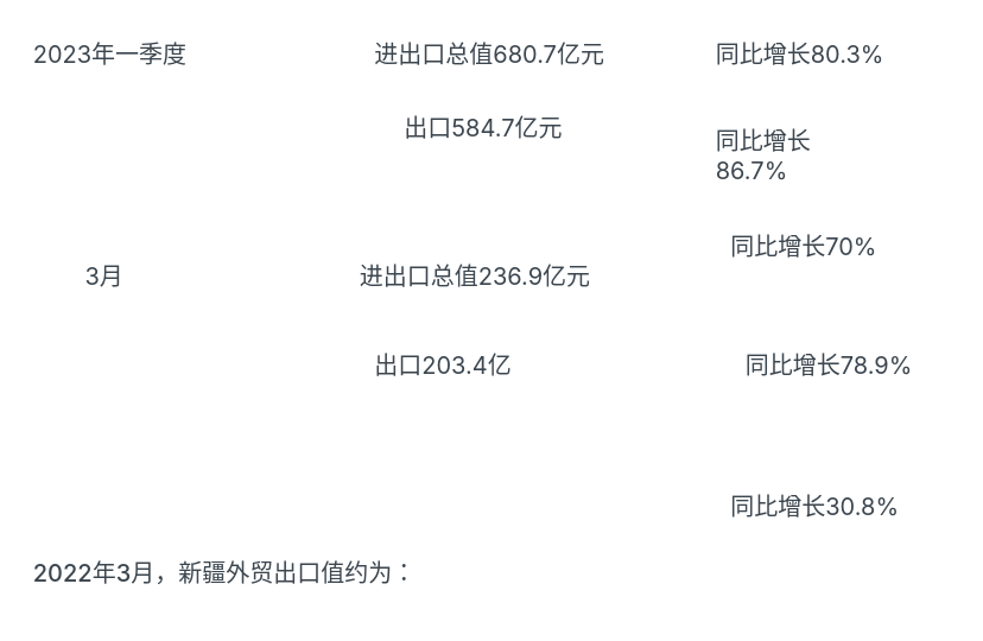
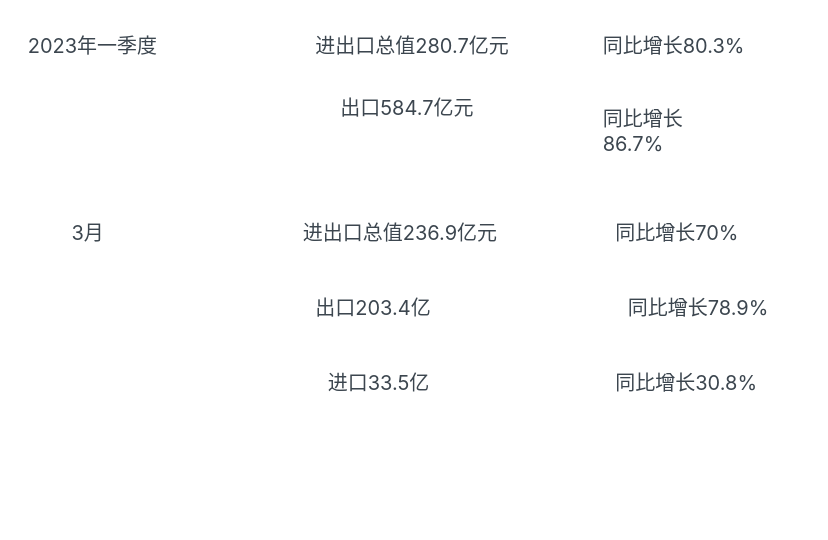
- <mxCell id="4" value="&lt;span style=&quot;color: rgb(60, 70, 79); font-family: -apple-system, BlinkMacSystemFont, &amp;quot;PingFang SC&amp;quot;, &amp;quot;Segoe UI&amp;quot;, &amp;quot;Microsoft YaHei&amp;quot;, &amp;quot;Hiragino Sans GB&amp;quot;, &amp;quot;Helvetica Neue&amp;quot;, Helvetica, Arial, sans-serif; font-size: 16px; font-style: normal; font-variant-ligatures: normal; font-variant-caps: normal; font-weight: 400; letter-spacing: normal; orphans: 2; text-align: start; text-indent: 0px; text-transform: none; widows: 2; word-spacing: 0px; -webkit-text-stroke-width: 0px; background-color: rgb(255, 255, 255); text-decoration-thickness: initial; text-decoration-style: initial; text-decoration-color: initial; float: none; display: inline !important;&quot;&gt;进出口总值680.7亿元&lt;/span&gt;" style="text;whiteSpace=wrap;html=1;" vertex="1" parent="1"><mxGeometry x="250" y="20" width="180" height="40" as="geometry" /></mxCell>
+ <mxCell id="4" value="&lt;span style=&quot;color: rgb(60, 70, 79); font-family: -apple-system, BlinkMacSystemFont, &amp;quot;PingFang SC&amp;quot;, &amp;quot;Segoe UI&amp;quot;, &amp;quot;Microsoft YaHei&amp;quot;, &amp;quot;Hiragino Sans GB&amp;quot;, &amp;quot;Helvetica Neue&amp;quot;, Helvetica, Arial, sans-serif; font-size: 16px; font-style: normal; font-variant-ligatures: normal; font-variant-caps: normal; font-weight: 400; letter-spacing: normal; orphans: 2; text-align: start; text-indent: 0px; text-transform: none; widows: 2; word-spacing: 0px; -webkit-text-stroke-width: 0px; background-color: rgb(255, 255, 255); text-decoration-thickness: initial; text-decoration-style: initial; text-decoration-color: initial; float: none; display: inline !important;&quot;&gt;进出口总值280.7亿元&lt;/span&gt;" style="text;whiteSpace=wrap;html=1;" vertex="1" parent="1"><mxGeometry x="250" y="20" width="180" height="40" as="geometry" /></mxCell>
- <mxCell id="9" value="&lt;span style=&quot;color: rgb(60, 70, 79); font-family: -apple-system, BlinkMacSystemFont, &amp;quot;PingFang SC&amp;quot;, &amp;quot;Segoe UI&amp;quot;, &amp;quot;Microsoft YaHei&amp;quot;, &amp;quot;Hiragino Sans GB&amp;quot;, &amp;quot;Helvetica Neue&amp;quot;, Helvetica, Arial, sans-serif; font-size: 16px; font-style: normal; font-variant-ligatures: normal; font-variant-caps: normal; font-weight: 400; letter-spacing: normal; orphans: 2; text-align: start; text-indent: 0px; text-transform: none; widows: 2; word-spacing: 0px; -webkit-text-stroke-width: 0px; background-color: rgb(255, 255, 255); text-decoration-thickness: initial; text-decoration-style: initial; text-decoration-color: initial; float: none; display: inline !important;&quot;&gt;同比增长70%&lt;/span&gt;" style="text;whiteSpace=wrap;html=1;" vertex="1" parent="1"><mxGeometry x="490" y="150" width="130" height="40" as="geometry" /></mxCell>
+ <mxCell id="9" value="&lt;span style=&quot;color: rgb(60, 70, 79); font-family: -apple-system, BlinkMacSystemFont, &amp;quot;PingFang SC&amp;quot;, &amp;quot;Segoe UI&amp;quot;, &amp;quot;Microsoft YaHei&amp;quot;, &amp;quot;Hiragino Sans GB&amp;quot;, &amp;quot;Helvetica Neue&amp;quot;, Helvetica, Arial, sans-serif; font-size: 16px; font-style: normal; font-variant-ligatures: normal; font-variant-caps: normal; font-weight: 400; letter-spacing: normal; orphans: 2; text-align: start; text-indent: 0px; text-transform: none; widows: 2; word-spacing: 0px; -webkit-text-stroke-width: 0px; background-color: rgb(255, 255, 255); text-decoration-thickness: initial; text-decoration-style: initial; text-decoration-color: initial; float: none; display: inline !important;&quot;&gt;同比增长70%&lt;/span&gt;" style="text;whiteSpace=wrap;html=1;" vertex="1" parent="1"><mxGeometry x="490" y="170" width="130" height="40" as="geometry" /></mxCell>
+ <mxCell id="12" value="&lt;span style=&quot;color: rgb(60, 70, 79); font-family: -apple-system, BlinkMacSystemFont, &amp;quot;PingFang SC&amp;quot;, &amp;quot;Segoe UI&amp;quot;, &amp;quot;Microsoft YaHei&amp;quot;, &amp;quot;Hiragino Sans GB&amp;quot;, &amp;quot;Helvetica Neue&amp;quot;, Helvetica, Arial, sans-serif; font-size: 16px; font-style: normal; font-variant-ligatures: normal; font-variant-caps: normal; font-weight: 400; letter-spacing: normal; orphans: 2; text-align: start; text-indent: 0px; text-transform: none; widows: 2; word-spacing: 0px; -webkit-text-stroke-width: 0px; background-color: rgb(255, 255, 255); text-decoration-thickness: initial; text-decoration-style: initial; text-decoration-color: initial; float: none; display: inline !important;&quot;&gt;进口33.5亿&lt;/span&gt;" style="text;whiteSpace=wrap;html=1;" vertex="1" parent="1"><mxGeometry x="260" y="290" width="110" height="40" as="geometry" /></mxCell>
- <mxCell id="13" value="&lt;span style=&quot;color: rgb(60, 70, 79); font-family: -apple-system, BlinkMacSystemFont, &amp;quot;PingFang SC&amp;quot;, &amp;quot;Segoe UI&amp;quot;, &amp;quot;Microsoft YaHei&amp;quot;, &amp;quot;Hiragino Sans GB&amp;quot;, &amp;quot;Helvetica Neue&amp;quot;, Helvetica, Arial, sans-serif; font-size: 16px; font-style: normal; font-variant-ligatures: normal; font-variant-caps: normal; font-weight: 400; letter-spacing: normal; orphans: 2; text-align: start; text-indent: 0px; text-transform: none; widows: 2; word-spacing: 0px; -webkit-text-stroke-width: 0px; background-color: rgb(255, 255, 255); text-decoration-thickness: initial; text-decoration-style: initial; text-decoration-color: initial; float: none; display: inline !important;&quot;&gt;同比增长30.8%&lt;/span&gt;" style="text;whiteSpace=wrap;html=1;" vertex="1" parent="1"><mxGeometry x="490" y="325" width="140" height="40" as="geometry" /></mxCell>
+ <mxCell id="13" value="&lt;span style=&quot;color: rgb(60, 70, 79); font-family: -apple-system, BlinkMacSystemFont, &amp;quot;PingFang SC&amp;quot;, &amp;quot;Segoe UI&amp;quot;, &amp;quot;Microsoft YaHei&amp;quot;, &amp;quot;Hiragino Sans GB&amp;quot;, &amp;quot;Helvetica Neue&amp;quot;, Helvetica, Arial, sans-serif; font-size: 16px; font-style: normal; font-variant-ligatures: normal; font-variant-caps: normal; font-weight: 400; letter-spacing: normal; orphans: 2; text-align: start; text-indent: 0px; text-transform: none; widows: 2; word-spacing: 0px; -webkit-text-stroke-width: 0px; background-color: rgb(255, 255, 255); text-decoration-thickness: initial; text-decoration-style: initial; text-decoration-color: initial; float: none; display: inline !important;&quot;&gt;同比增长30.8%&lt;/span&gt;" style="text;whiteSpace=wrap;html=1;" vertex="1" parent="1"><mxGeometry x="490" y="290" width="140" height="40" as="geometry" /></mxCell>
- <mxCell id="14" value="&lt;span style=&quot;color: rgb(60, 70, 79); font-family: -apple-system, BlinkMacSystemFont, &amp;quot;PingFang SC&amp;quot;, &amp;quot;Segoe UI&amp;quot;, &amp;quot;Microsoft YaHei&amp;quot;, &amp;quot;Hiragino Sans GB&amp;quot;, &amp;quot;Helvetica Neue&amp;quot;, Helvetica, Arial, sans-serif; font-size: 16px; font-style: normal; font-variant-ligatures: normal; font-variant-caps: normal; font-weight: 500; letter-spacing: normal; orphans: 2; text-align: start; text-indent: 0px; text-transform: none; widows: 2; word-spacing: 0px; -webkit-text-stroke-width: 0px; background-color: rgb(255, 255, 255); text-decoration-thickness: initial; text-decoration-style: initial; text-decoration-color: initial; float: none; display: inline !important;&quot;&gt;2022年3月，新疆外贸出口值约为：&lt;/span&gt;" style="text;whiteSpace=wrap;html=1;" vertex="1" parent="1"><mxGeometry x="20" y="370" width="290" height="40" as="geometry" /></mxCell>
